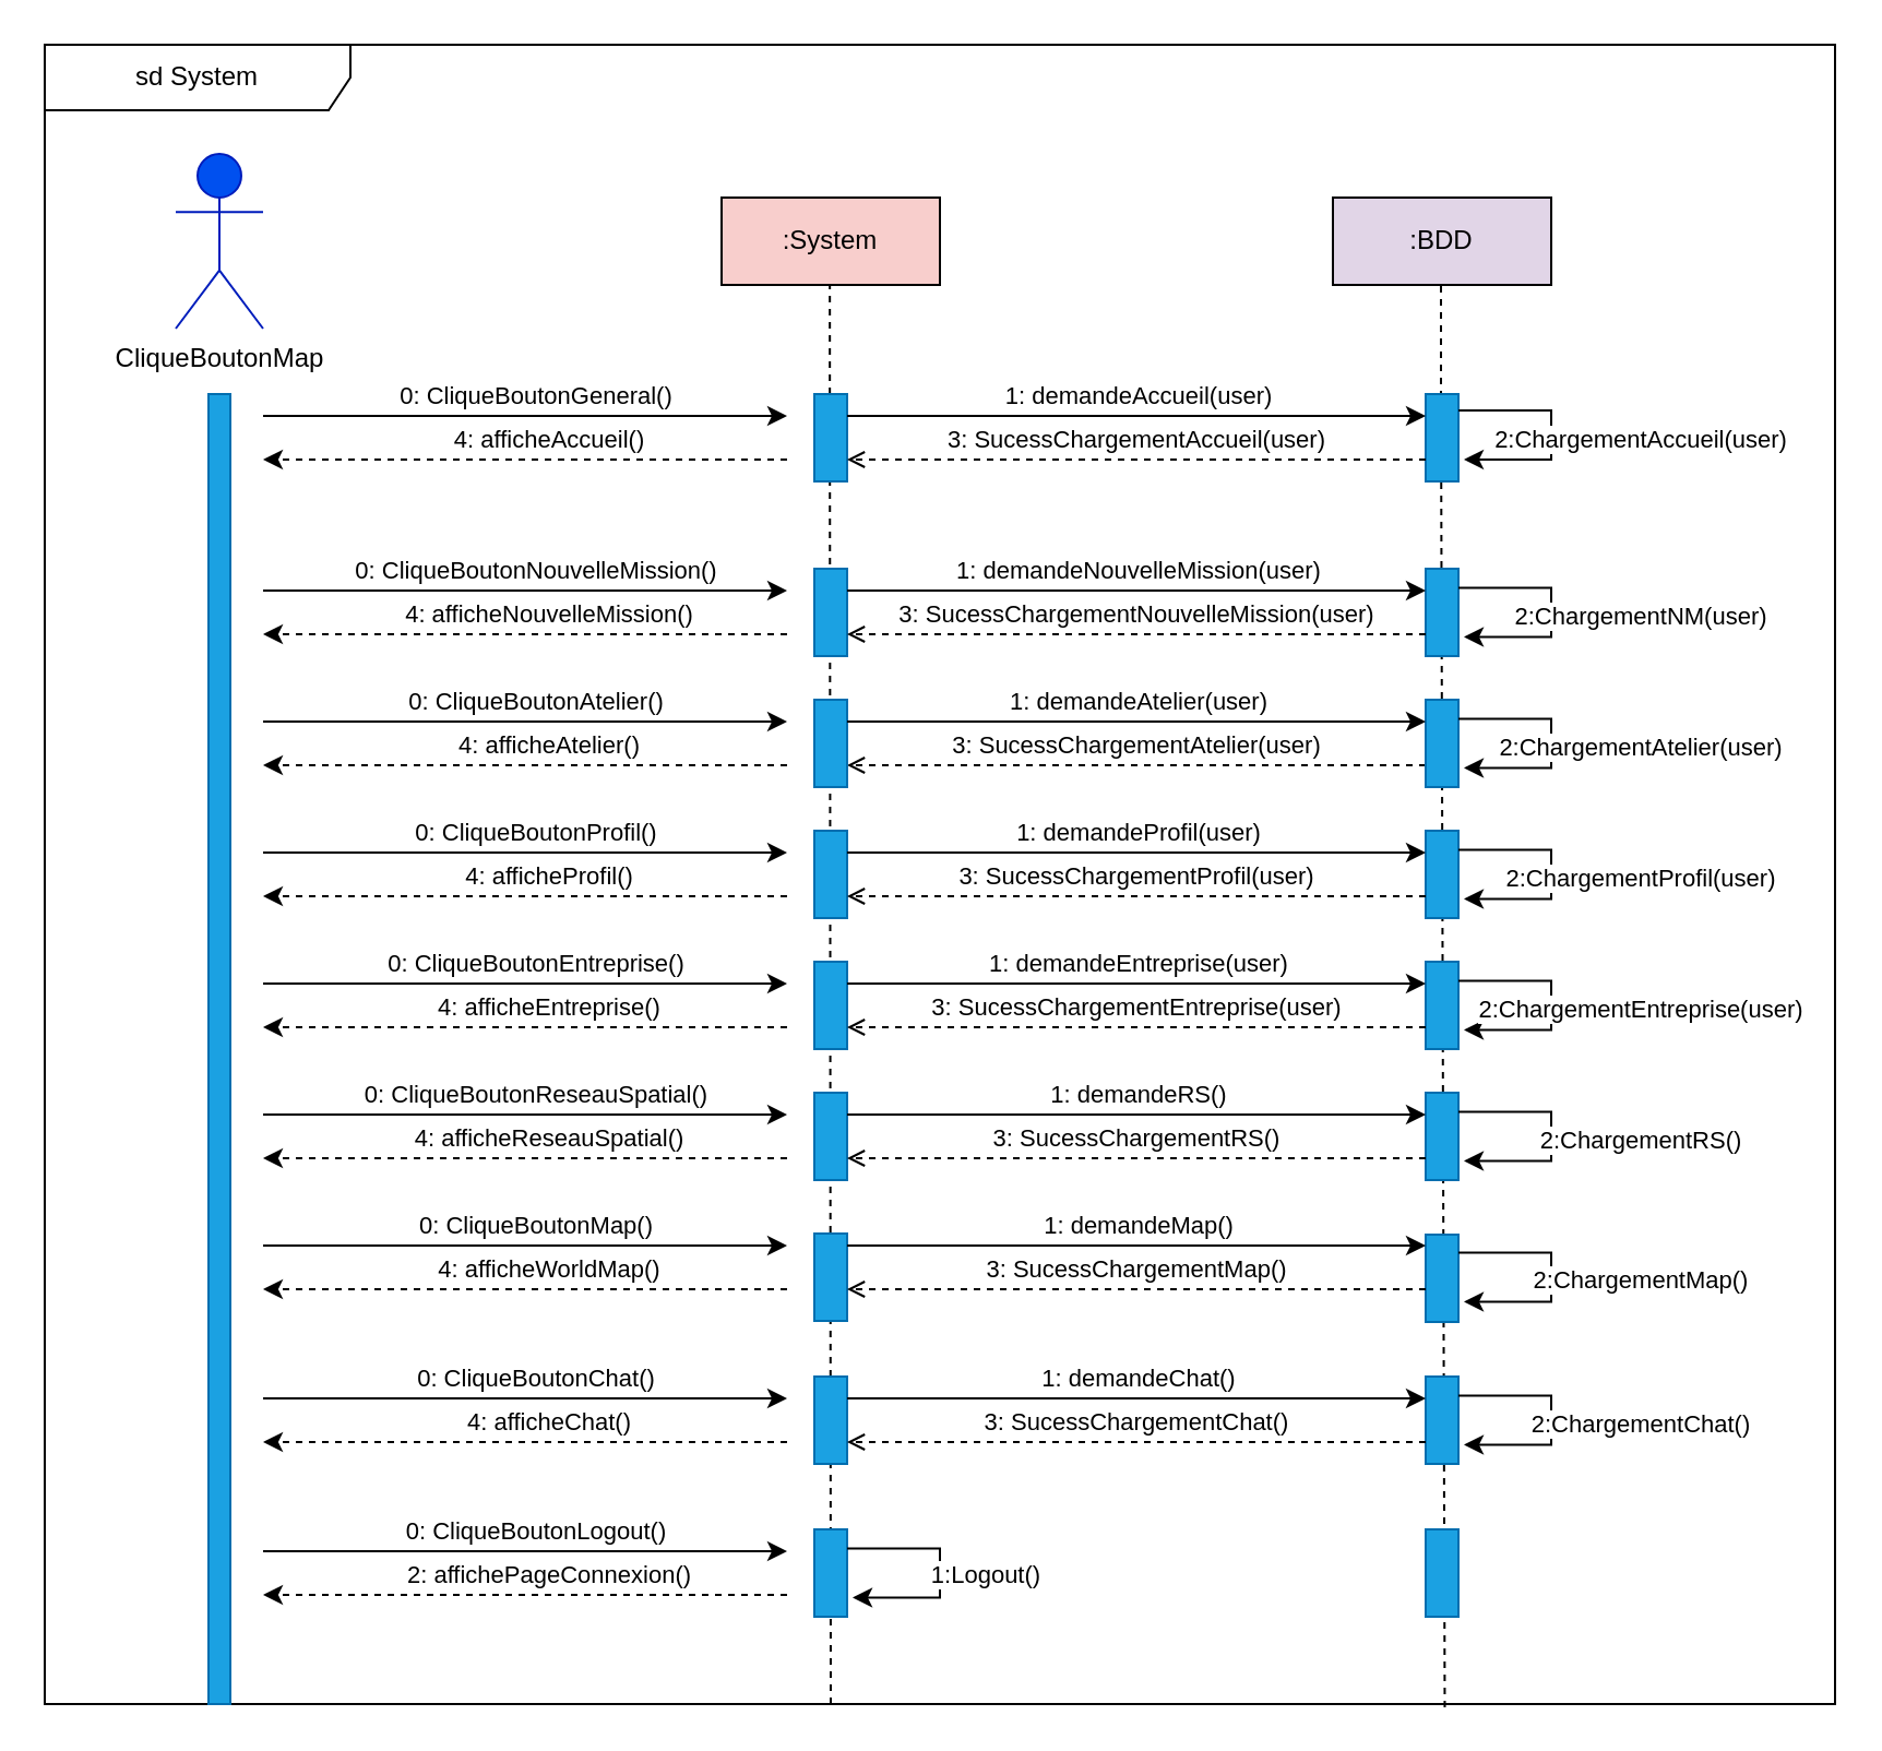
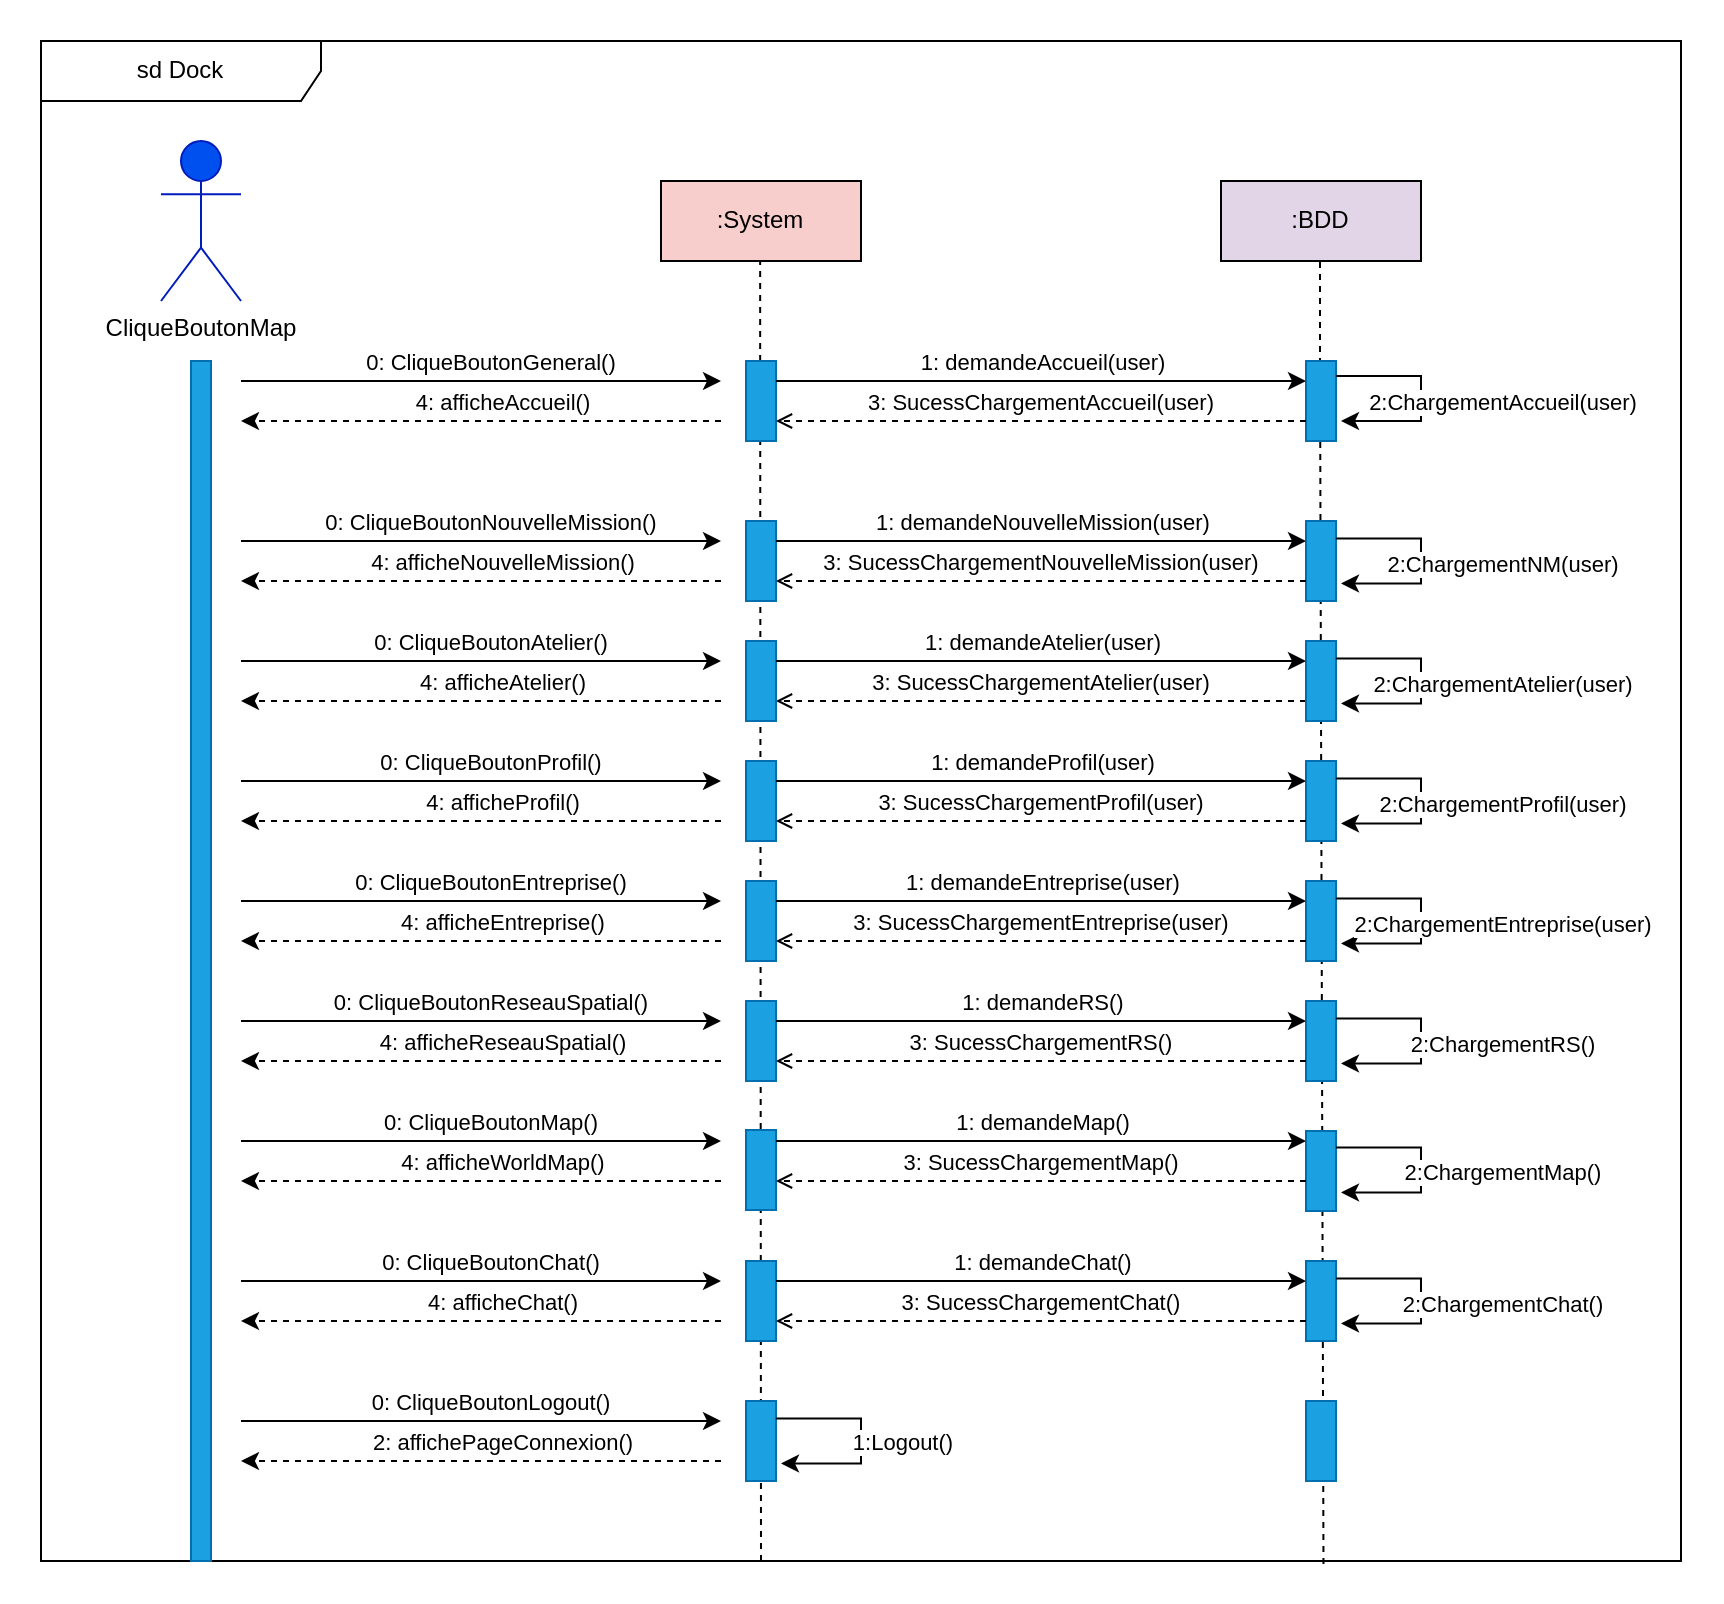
- <mxCell id="2" value="sd System" style="shape=umlFrame;whiteSpace=wrap;html=1;fontColor=#000000;width=140;height=30;movable=1;resizable=1;rotatable=1;deletable=1;editable=1;connectable=1;" parent="1" vertex="1"><mxGeometry width="820" height="760" as="geometry" x="20" y="20" /></mxCell>
+ <mxCell id="2" value="sd Dock" style="shape=umlFrame;whiteSpace=wrap;html=1;fontColor=#000000;width=140;height=30;movable=1;resizable=1;rotatable=1;deletable=1;editable=1;connectable=1;" parent="1" vertex="1"><mxGeometry width="820" height="760" as="geometry" x="20" y="20" /></mxCell>
